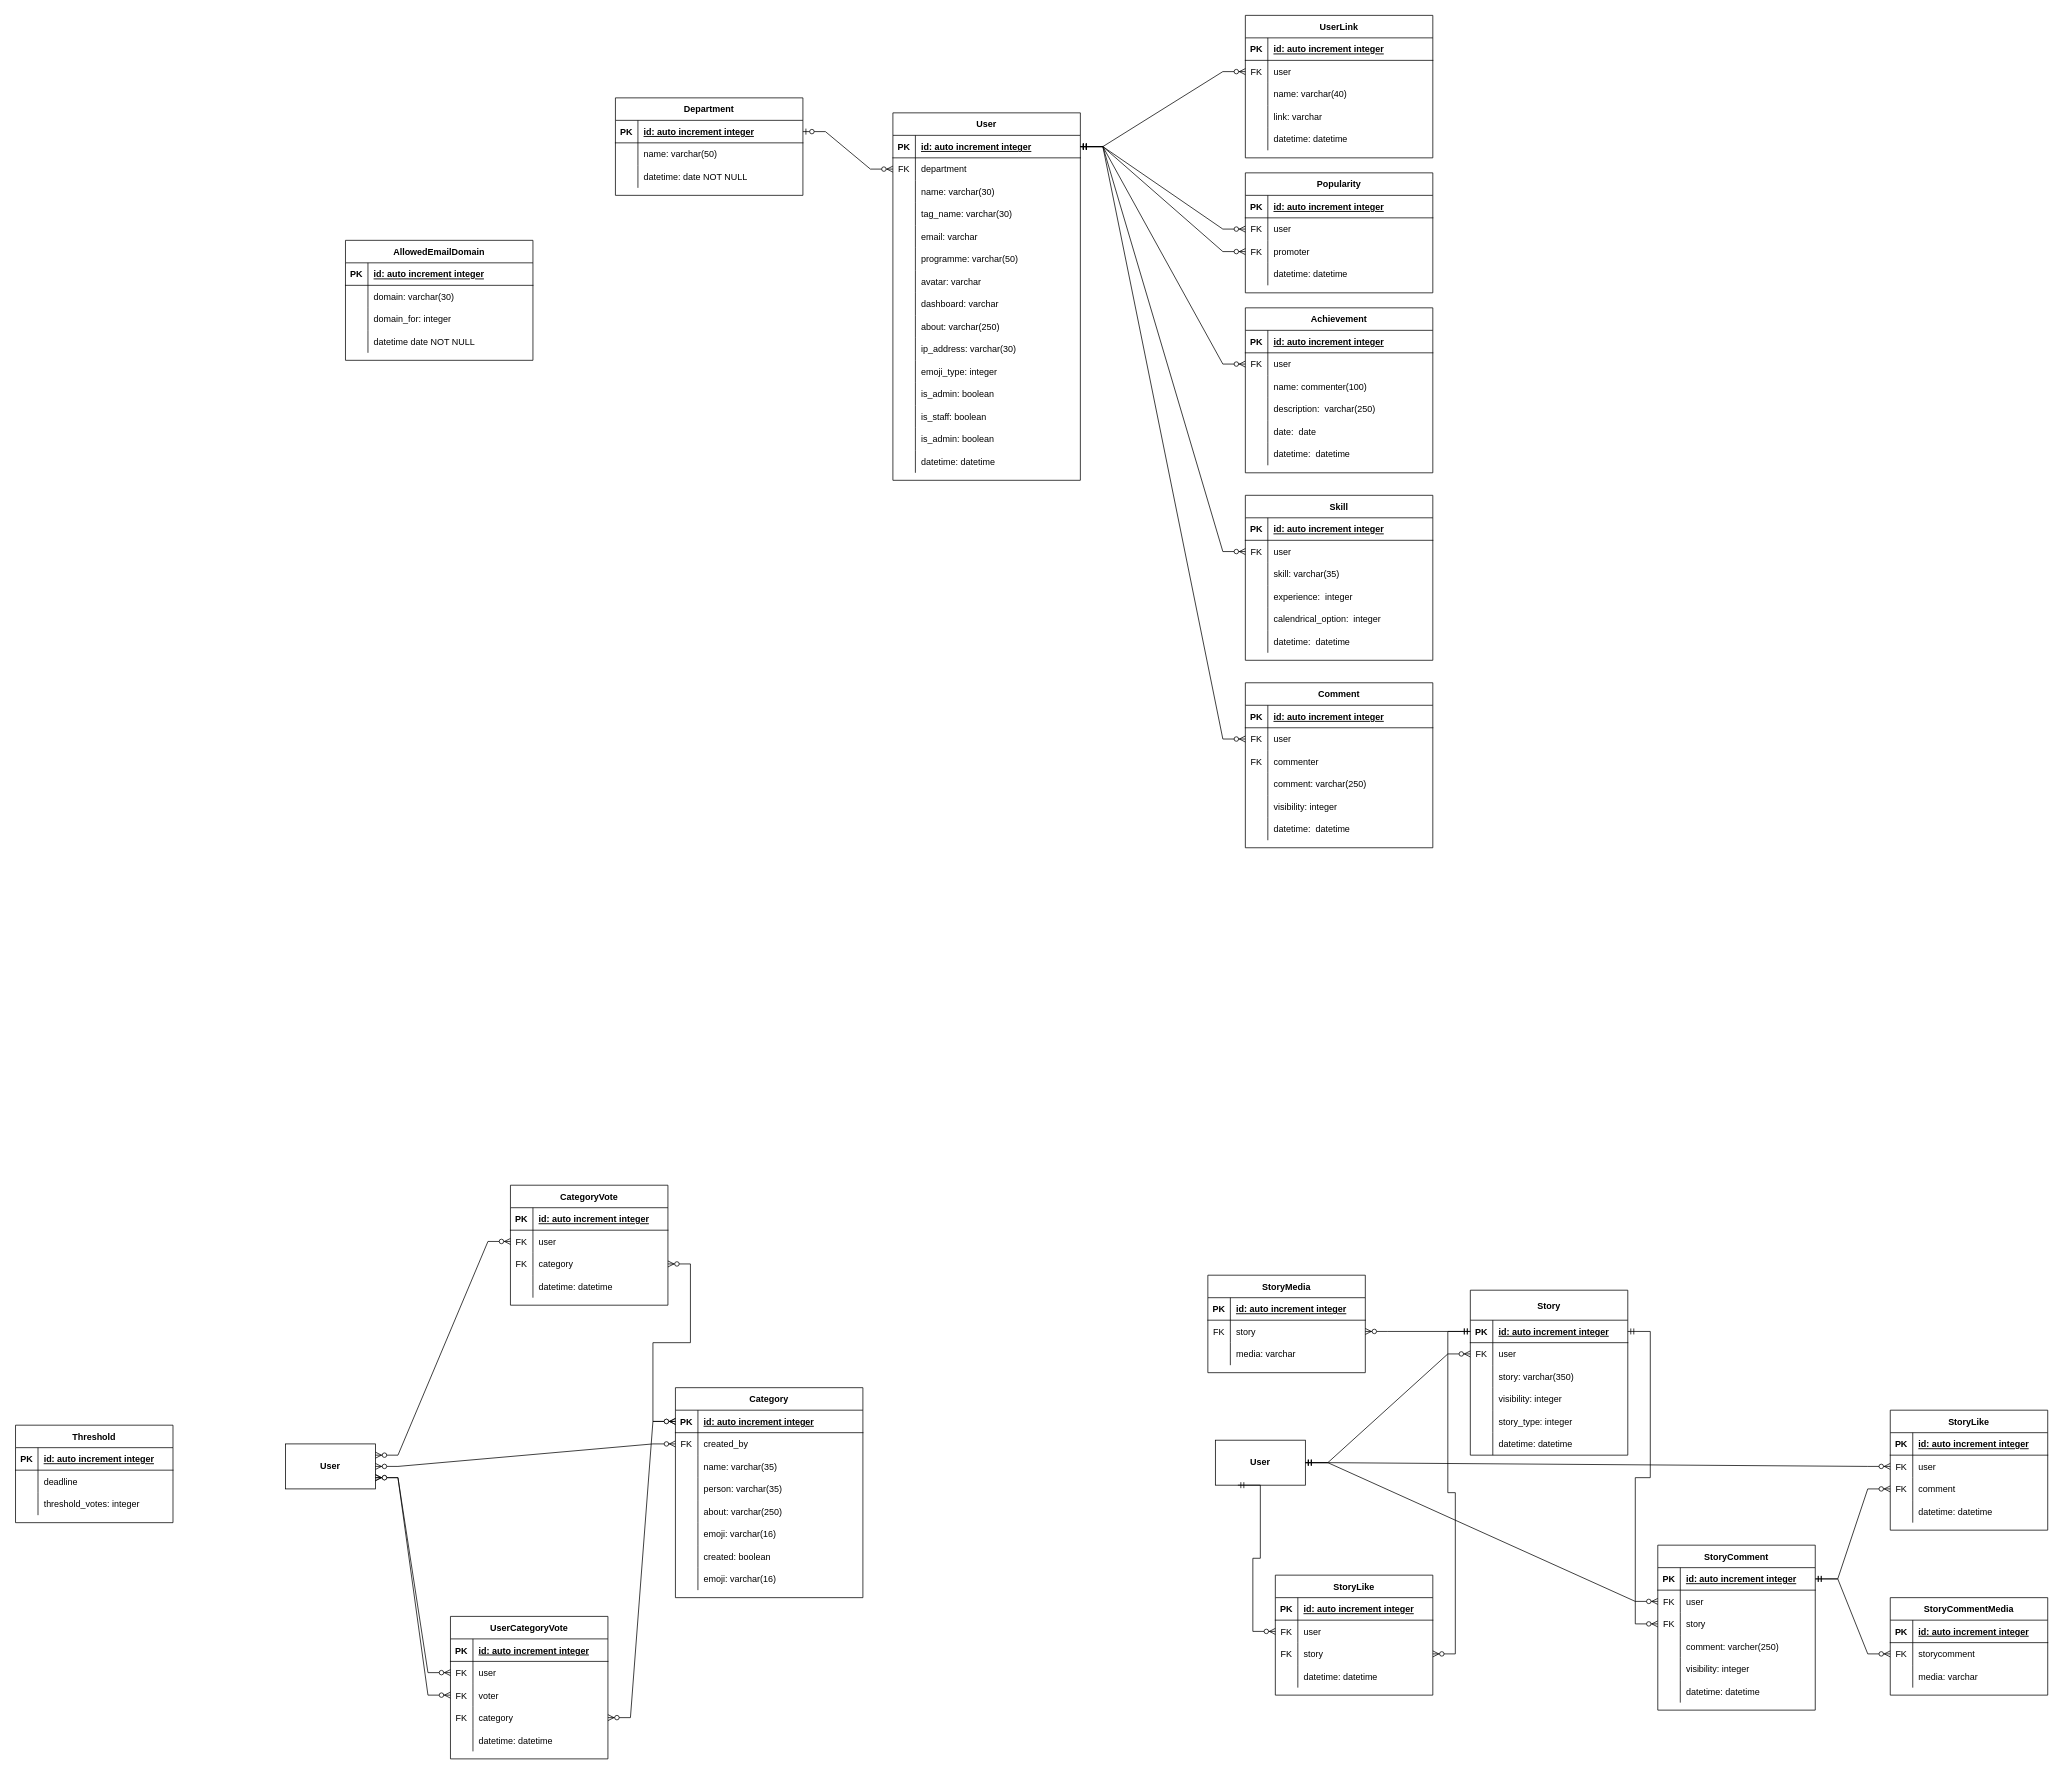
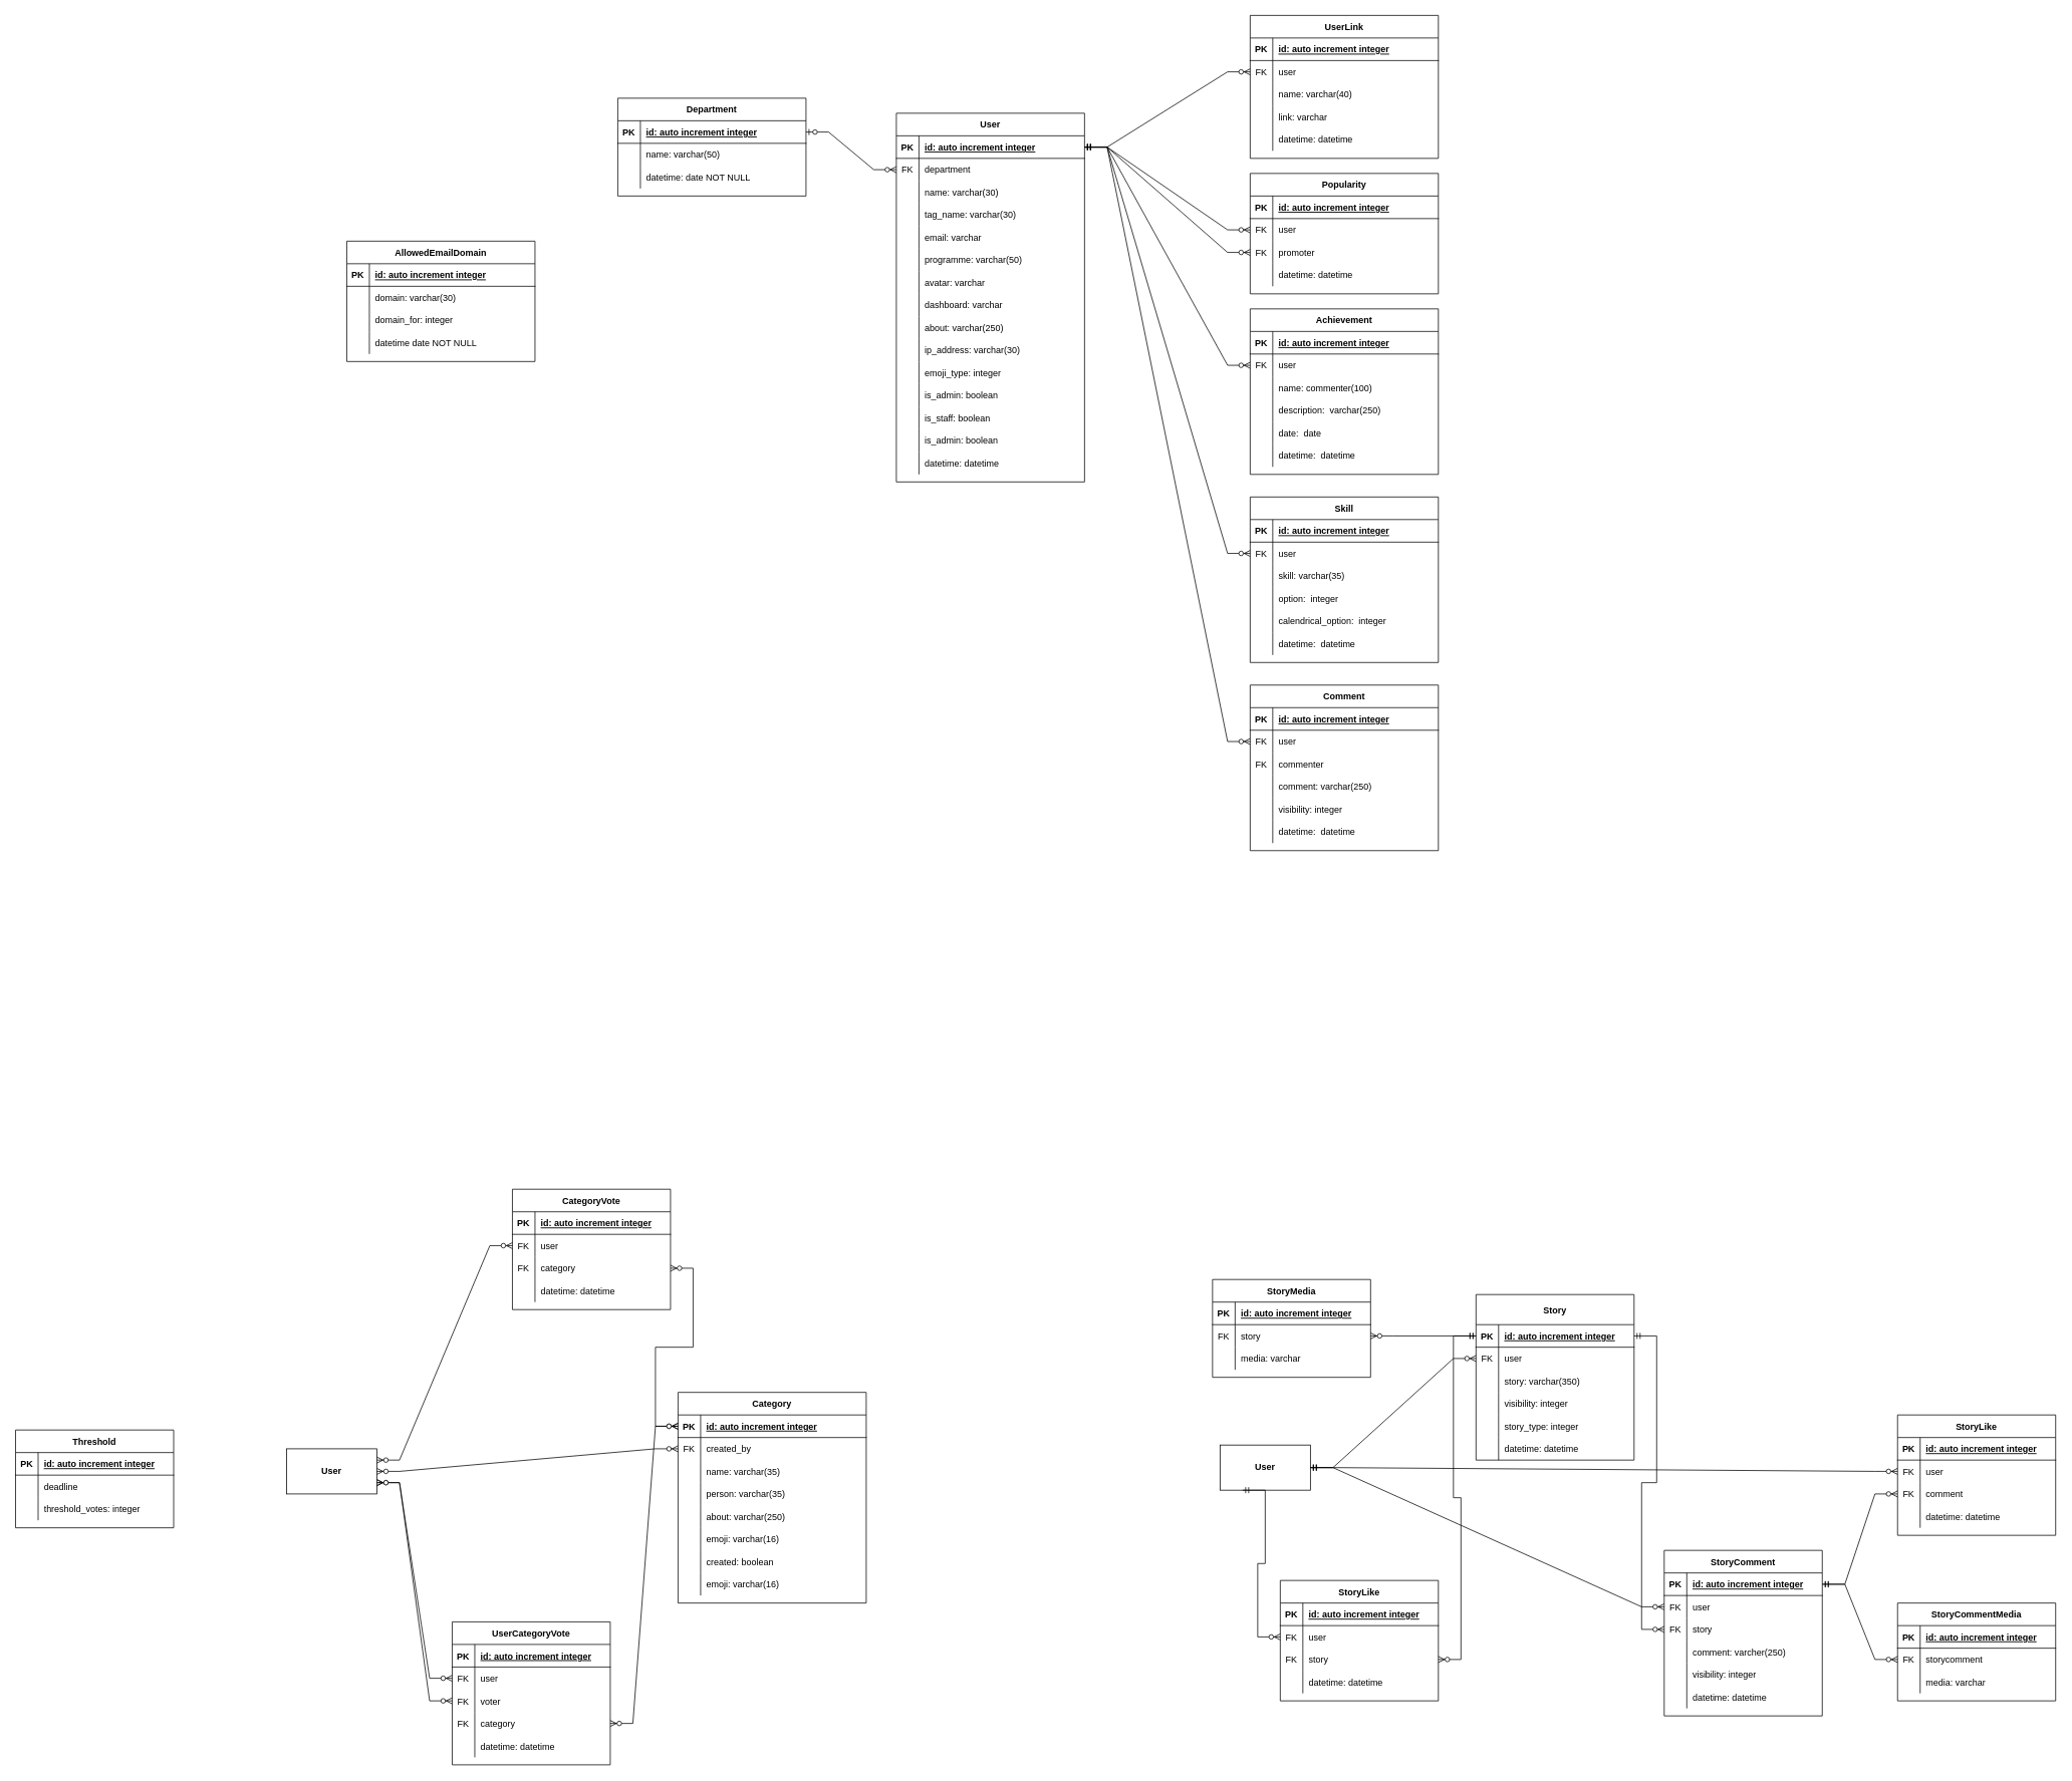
- <mxCell id="136" value="experience:  integer" style="shape=partialRectangle;overflow=hidden;connectable=0;fillColor=none;top=0;left=0;bottom=0;right=0;align=left;spacingLeft=6;" parent="134" vertex="1"><mxGeometry x="30" width="220" height="30" as="geometry"><mxRectangle width="220" height="30" as="alternateBounds" /></mxGeometry></mxCell>
+ <mxCell id="136" value="option:  integer" style="shape=partialRectangle;overflow=hidden;connectable=0;fillColor=none;top=0;left=0;bottom=0;right=0;align=left;spacingLeft=6;" parent="134" vertex="1"><mxGeometry x="30" width="220" height="30" as="geometry"><mxRectangle width="220" height="30" as="alternateBounds" /></mxGeometry></mxCell>
